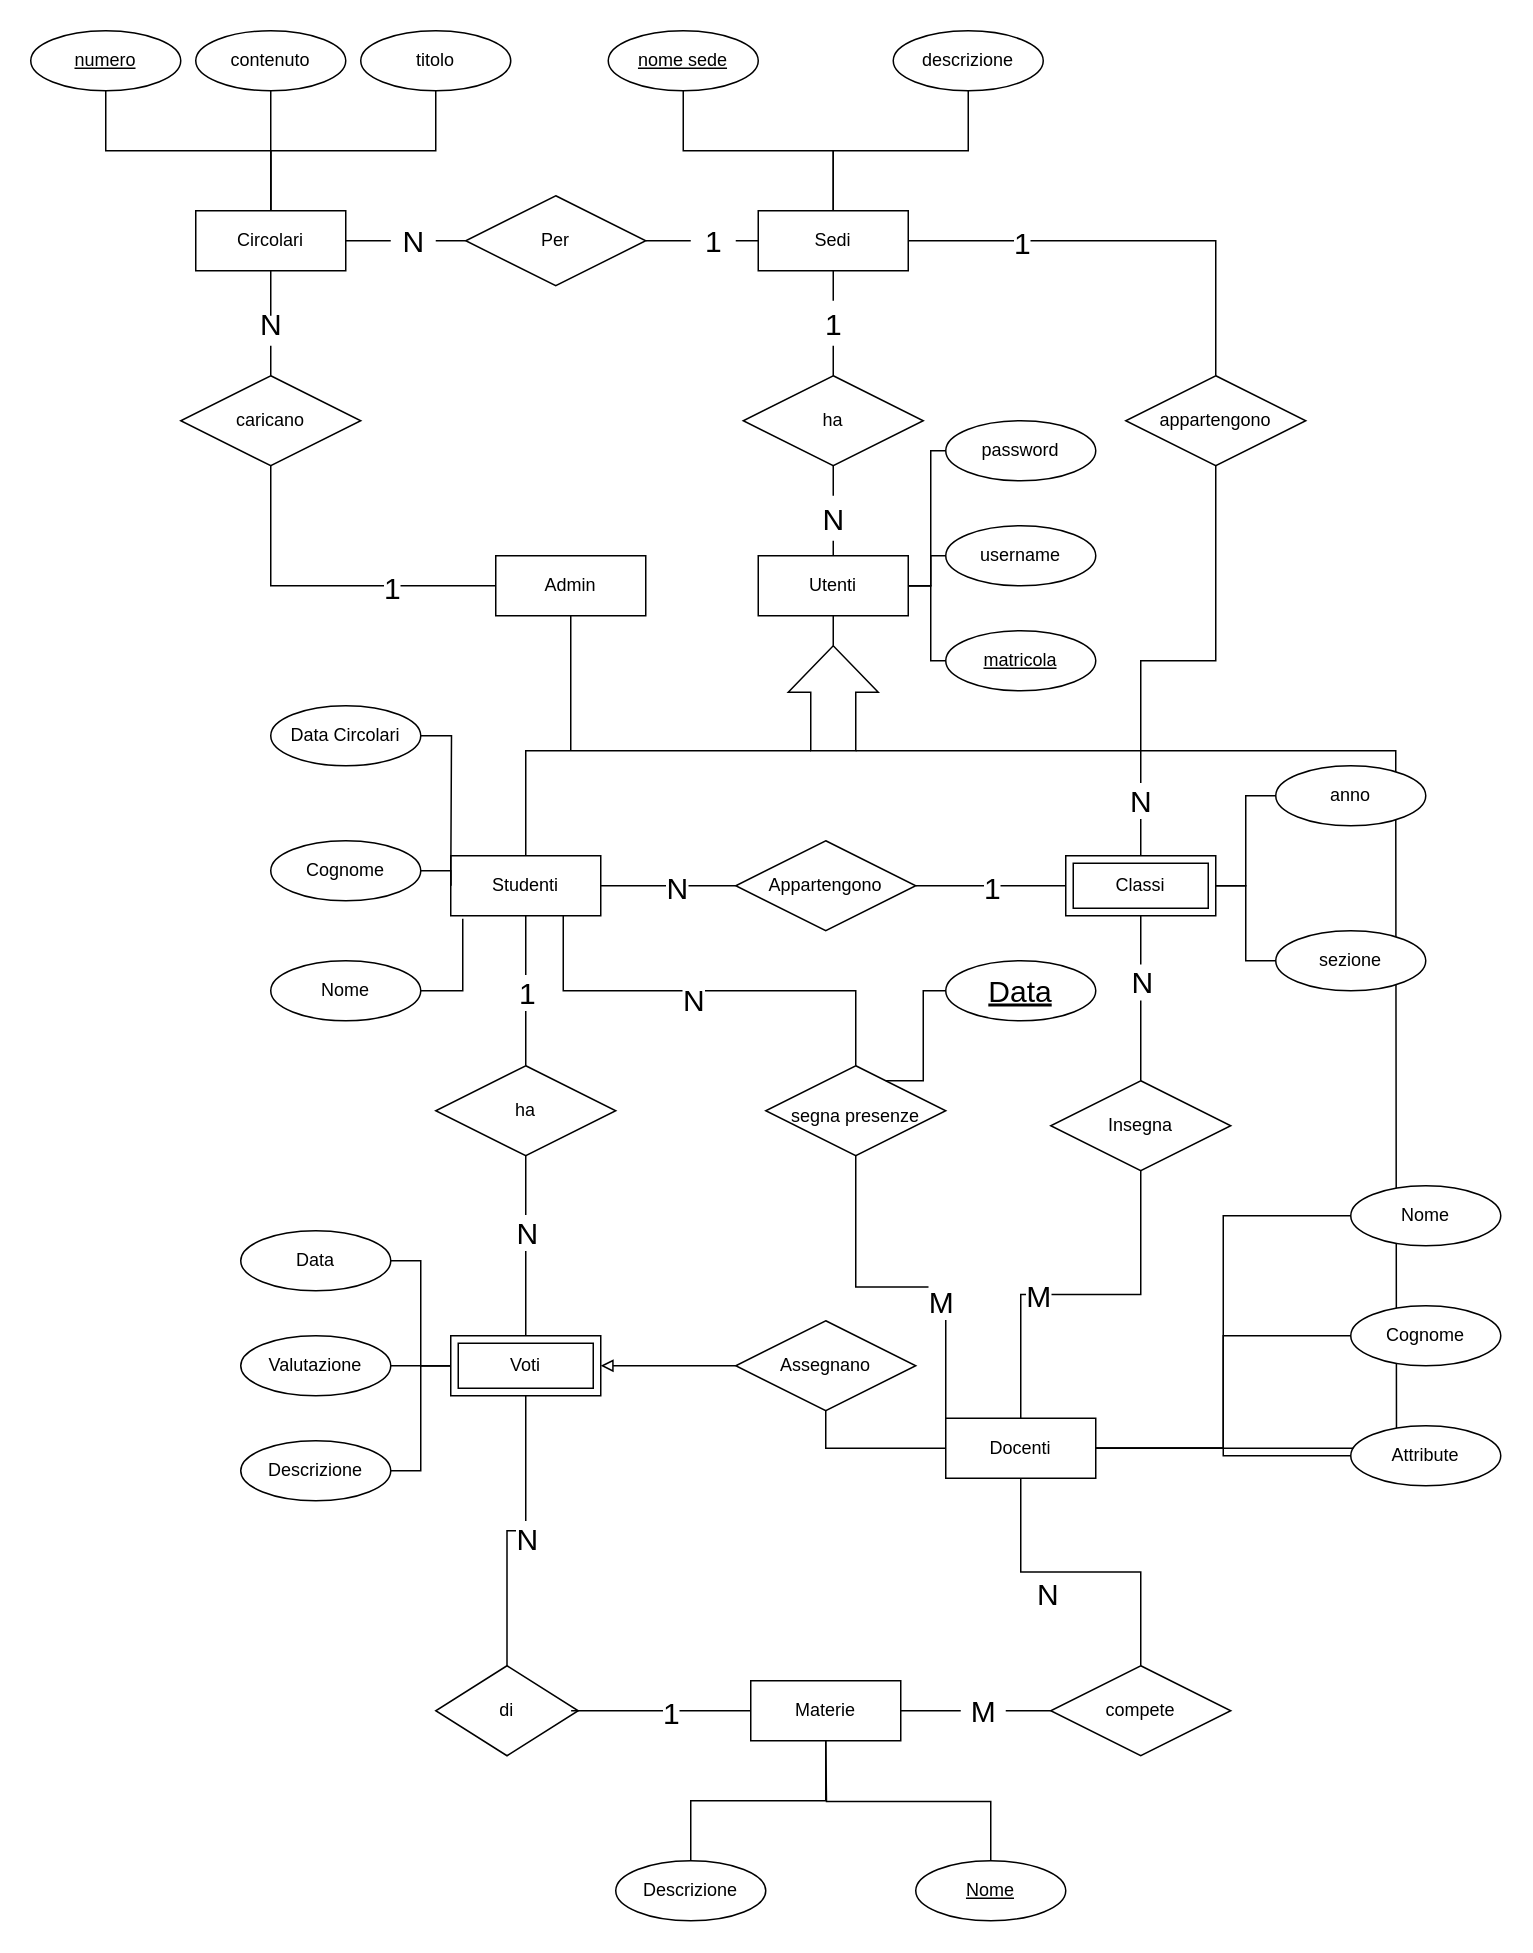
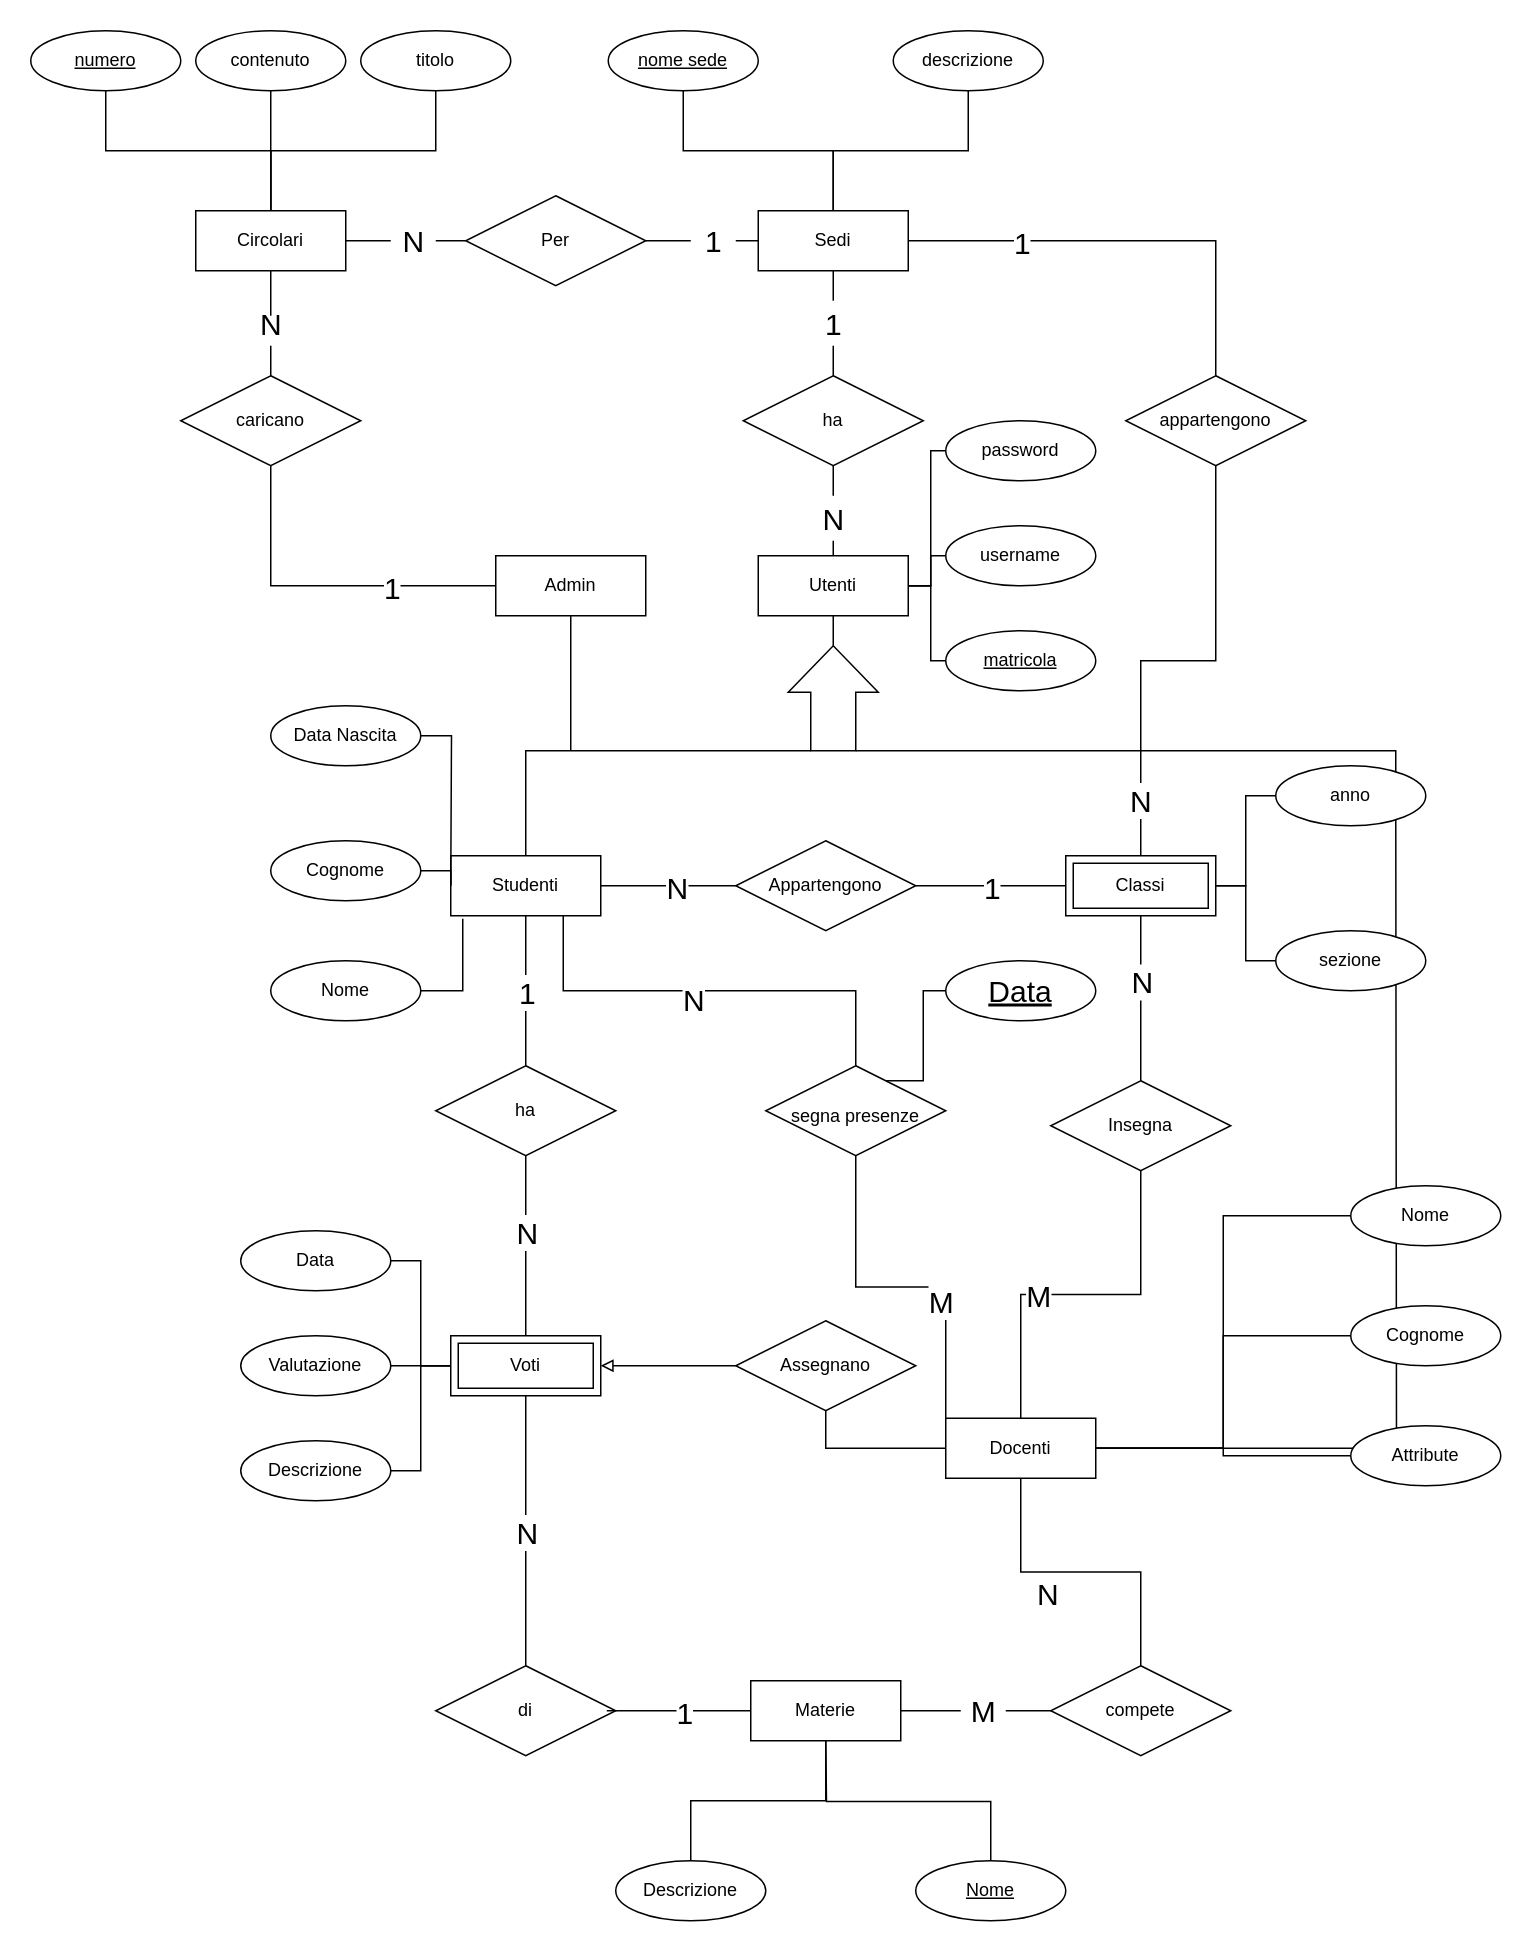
- <mxCell id="51" value="Data Circolari" style="ellipse;whiteSpace=wrap;html=1;align=center;" parent="1" vertex="1"><mxGeometry x="180" y="470" width="100" height="40" as="geometry" /></mxCell>
+ <mxCell id="51" value="Data Nascita" style="ellipse;whiteSpace=wrap;html=1;align=center;" parent="1" vertex="1"><mxGeometry x="180" y="470" width="100" height="40" as="geometry" /></mxCell>
- <mxCell id="39" value="di" style="shape=rhombus;perimeter=rhombusPerimeter;whiteSpace=wrap;html=1;align=center;" parent="1" vertex="1"><mxGeometry x="290" y="1110" width="95" height="60" as="geometry" /></mxCell>
+ <mxCell id="39" value="di" style="shape=rhombus;perimeter=rhombusPerimeter;whiteSpace=wrap;html=1;align=center;" parent="1" vertex="1"><mxGeometry x="290" y="1110" width="120" height="60" as="geometry" /></mxCell>
